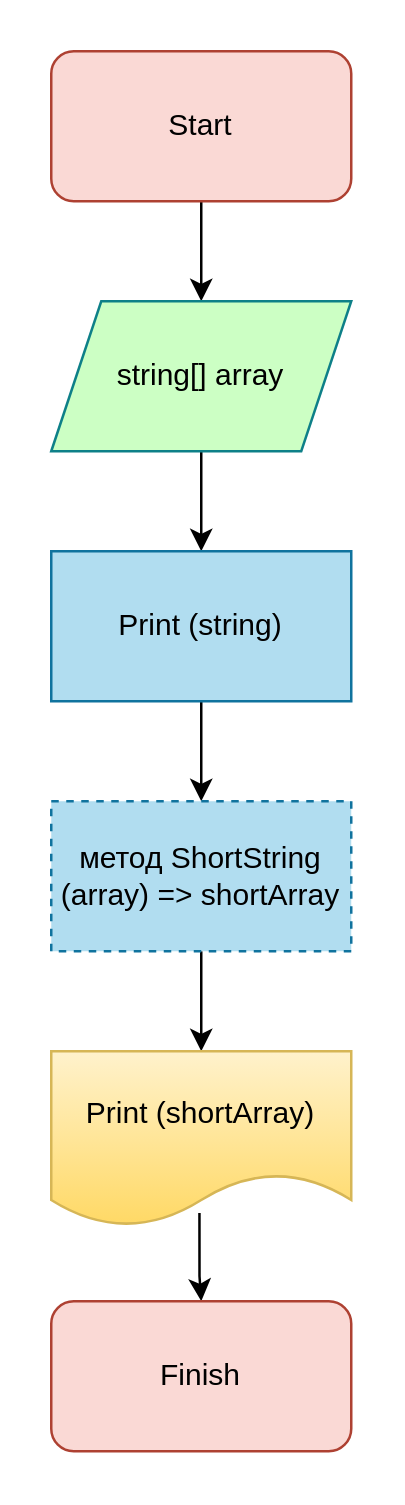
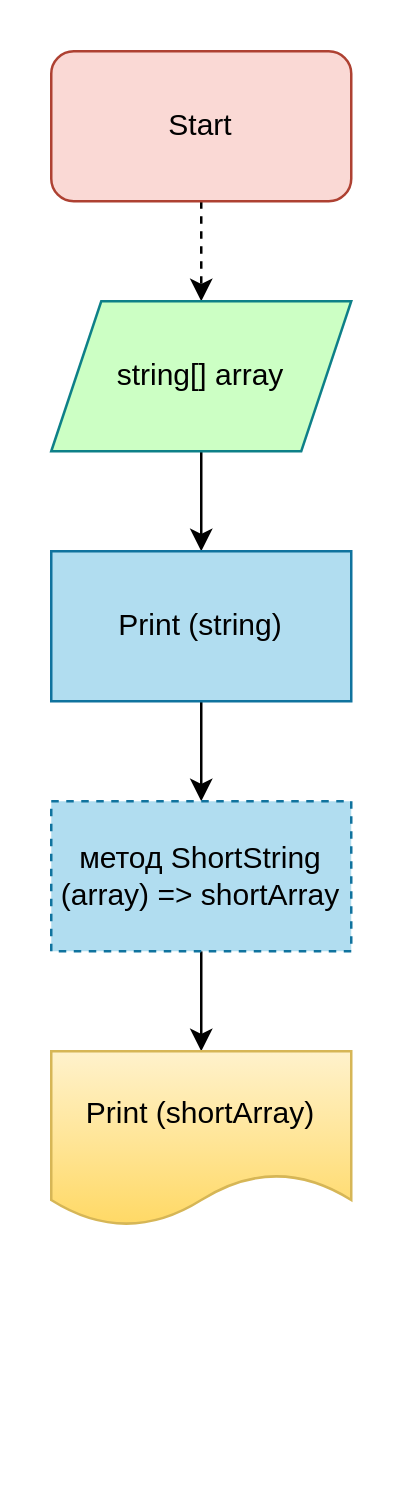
- <mxCell id="2" style="edgeStyle=orthogonalEdgeStyle;rounded=0;orthogonalLoop=1;jettySize=auto;html=1;exitX=0.5;exitY=1;exitDx=0;exitDy=0;entryX=0.5;entryY=0;entryDx=0;entryDy=0;" edge="1" parent="1" source="3" target="5"><mxGeometry relative="1" as="geometry" /></mxCell>
+ <mxCell id="2" style="edgeStyle=orthogonalEdgeStyle;rounded=0;orthogonalLoop=1;jettySize=auto;html=1;exitX=0.5;exitY=1;exitDx=0;exitDy=0;entryX=0.5;entryY=0;entryDx=0;entryDy=0;dashed=1;" edge="1" parent="1" source="3" target="5"><mxGeometry relative="1" as="geometry" /></mxCell>
- <mxCell id="10" value="" style="edgeStyle=orthogonalEdgeStyle;rounded=0;orthogonalLoop=1;jettySize=auto;html=1;exitX=0.494;exitY=0.924;exitDx=0;exitDy=0;exitPerimeter=0;" edge="1" parent="1" source="11" target="12"><mxGeometry relative="1" as="geometry" /></mxCell>
- <mxCell id="12" value="Finish" style="rounded=1;whiteSpace=wrap;html=1;fillColor=#fad9d5;strokeColor=#ae4132;" vertex="1" parent="1"><mxGeometry x="20" y="520" width="120" height="60" as="geometry" /></mxCell>
